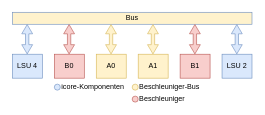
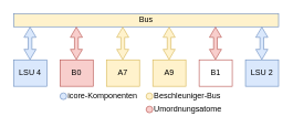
- <mxCell id="13" value="A0" style="rounded=0;whiteSpace=wrap;html=1;fontStyle=0;fillColor=#fff2cc;strokeColor=#d6b656;" vertex="1" parent="1"><mxGeometry x="160" y="90" width="50" height="40" as="geometry" /></mxCell>
+ <mxCell id="13" value="A7" style="rounded=0;whiteSpace=wrap;html=1;fontStyle=0;fillColor=#fff2cc;strokeColor=#d6b656;" vertex="1" parent="1"><mxGeometry x="160" y="90" width="50" height="40" as="geometry" /></mxCell>
- <mxCell id="14" value="A1" style="rounded=0;whiteSpace=wrap;html=1;fontStyle=0;fillColor=#fff2cc;strokeColor=#d6b656;" vertex="1" parent="1"><mxGeometry x="230" y="90" width="50" height="40" as="geometry" /></mxCell>
+ <mxCell id="14" value="A9" style="rounded=0;whiteSpace=wrap;html=1;fontStyle=0;fillColor=#fff2cc;strokeColor=#d6b656;" vertex="1" parent="1"><mxGeometry x="230" y="90" width="50" height="40" as="geometry" /></mxCell>
- <mxCell id="15" value="B1" style="rounded=0;whiteSpace=wrap;html=1;fontStyle=0;fillColor=#f8cecc;strokeColor=#b85450;" vertex="1" parent="1"><mxGeometry x="300" y="90" width="50" height="40" as="geometry" /></mxCell>
+ <mxCell id="15" value="B1" style="rounded=0;whiteSpace=wrap;html=1;fontStyle=0;fillColor=#ffffff;strokeColor=#b85450;" vertex="1" parent="1"><mxGeometry x="300" y="90" width="50" height="40" as="geometry" /></mxCell>
- <mxCell id="10" value="&lt;font style=&quot;font-size: 12px;&quot;&gt;Beschleuniger&lt;/font&gt;" style="text;html=1;strokeColor=none;fillColor=none;align=left;verticalAlign=middle;whiteSpace=wrap;rounded=0;" parent="1" vertex="1"><mxGeometry x="230" y="160" width="130" height="10" as="geometry" /></mxCell>
+ <mxCell id="10" value="&lt;font style=&quot;font-size: 12px;&quot;&gt;Umordnungsatome&lt;/font&gt;" style="text;html=1;strokeColor=none;fillColor=none;align=left;verticalAlign=middle;whiteSpace=wrap;rounded=0;" parent="1" vertex="1"><mxGeometry x="230" y="160" width="130" height="10" as="geometry" /></mxCell>
